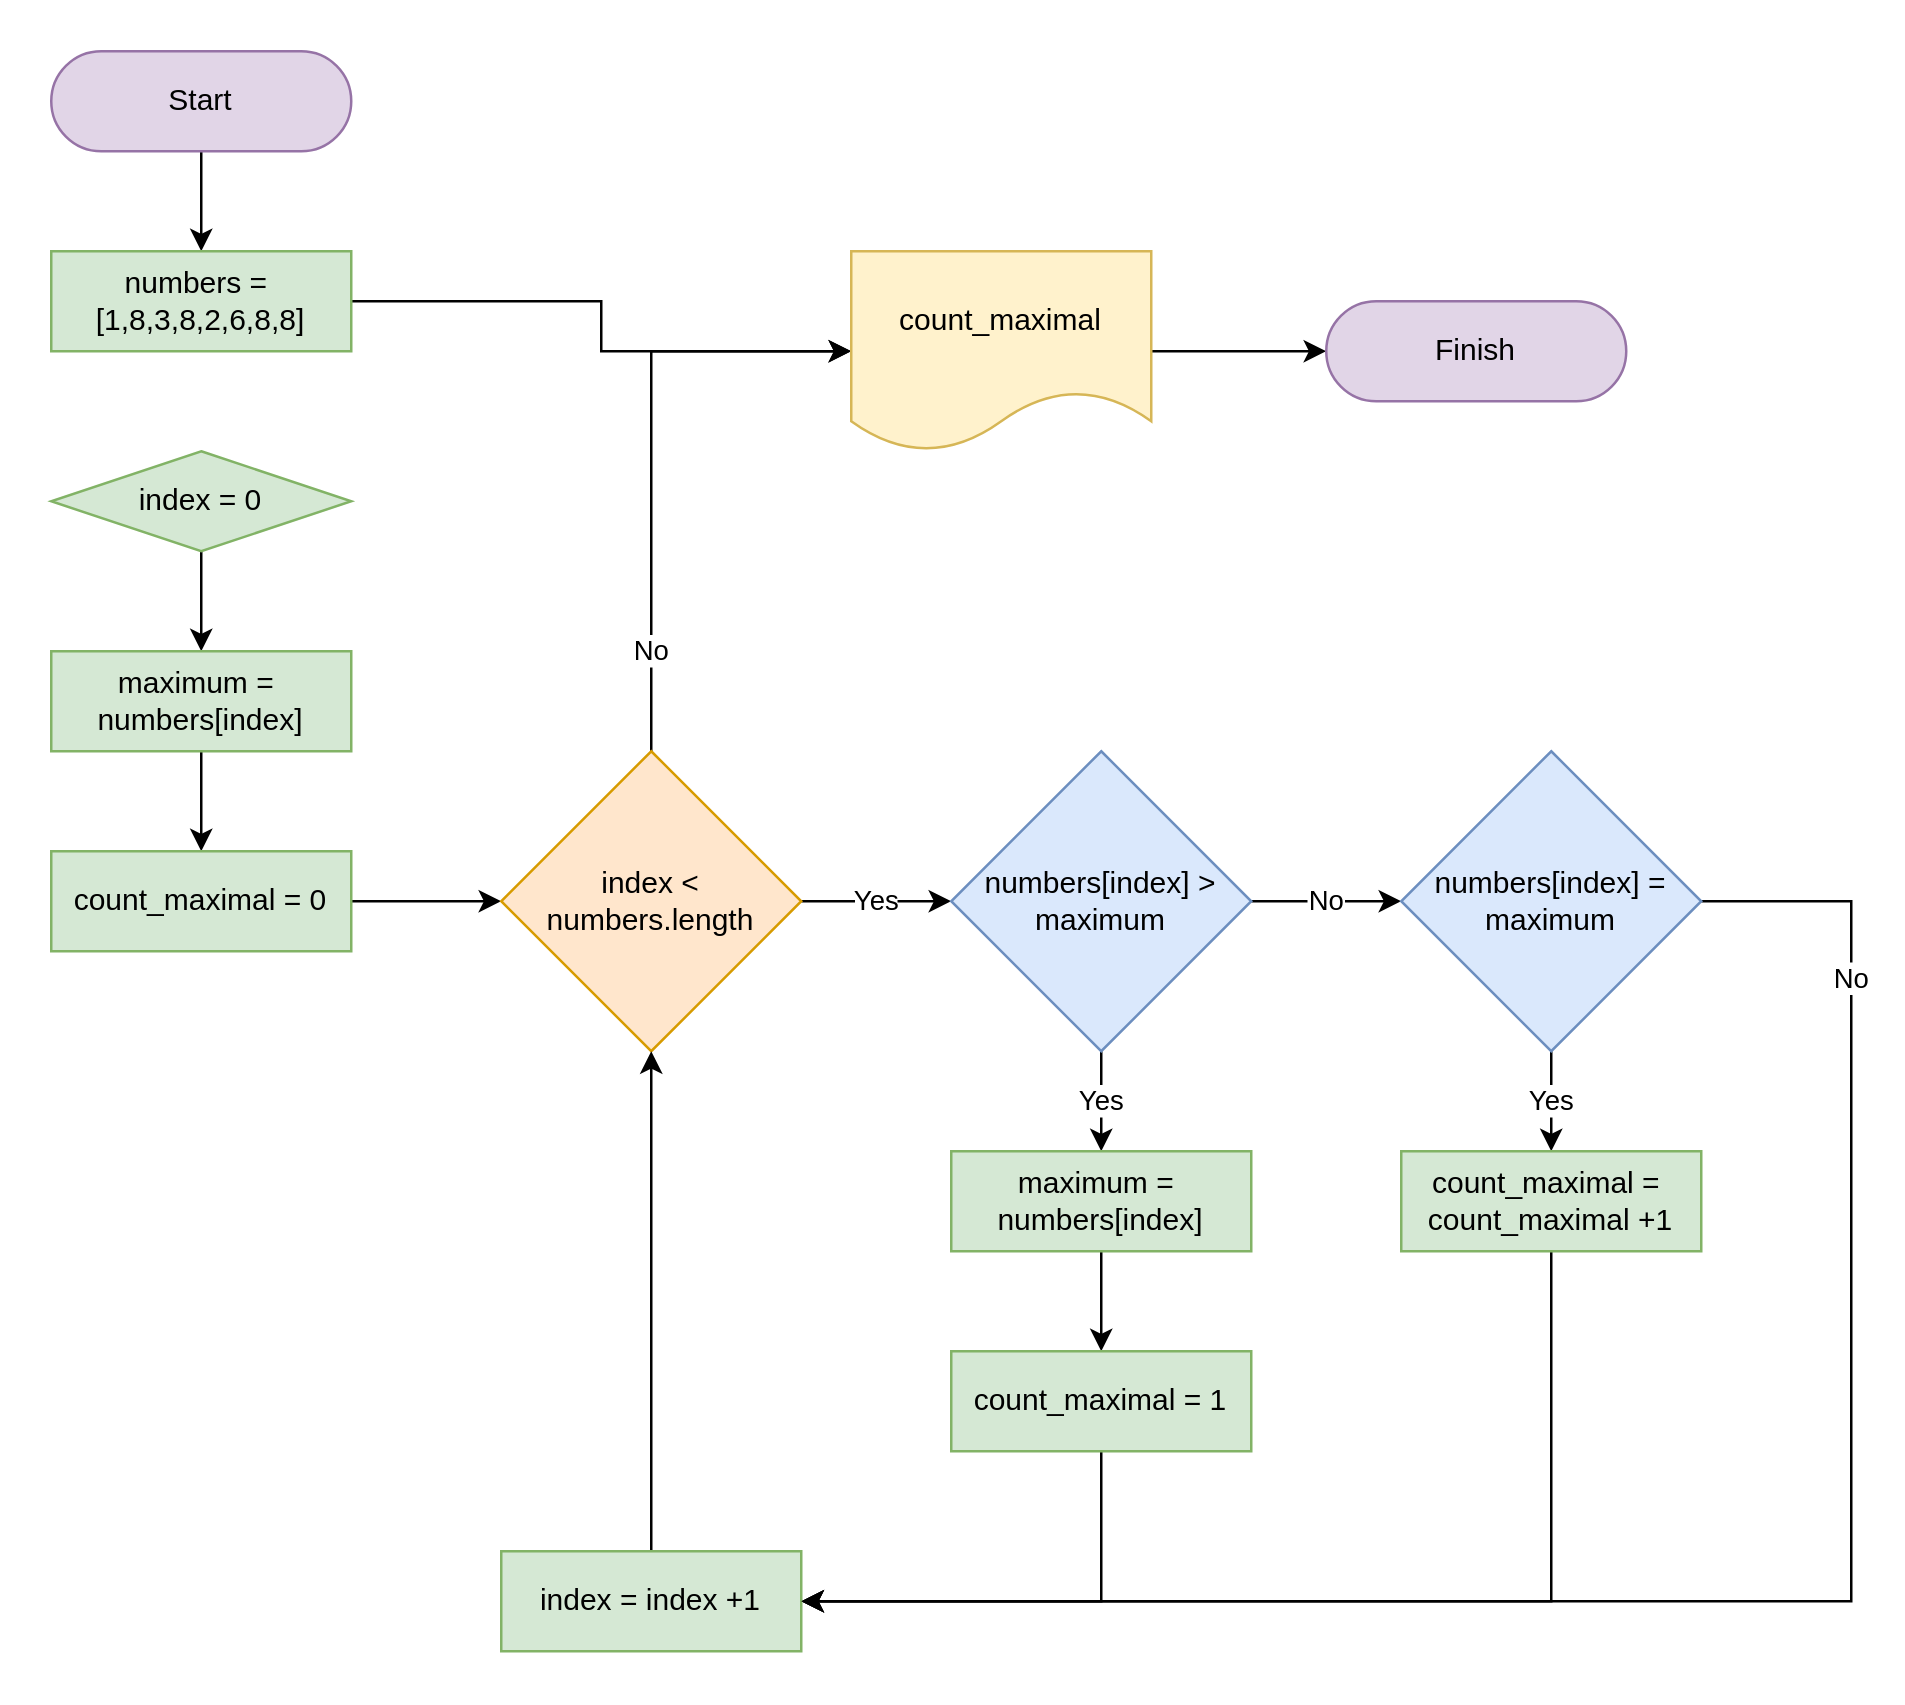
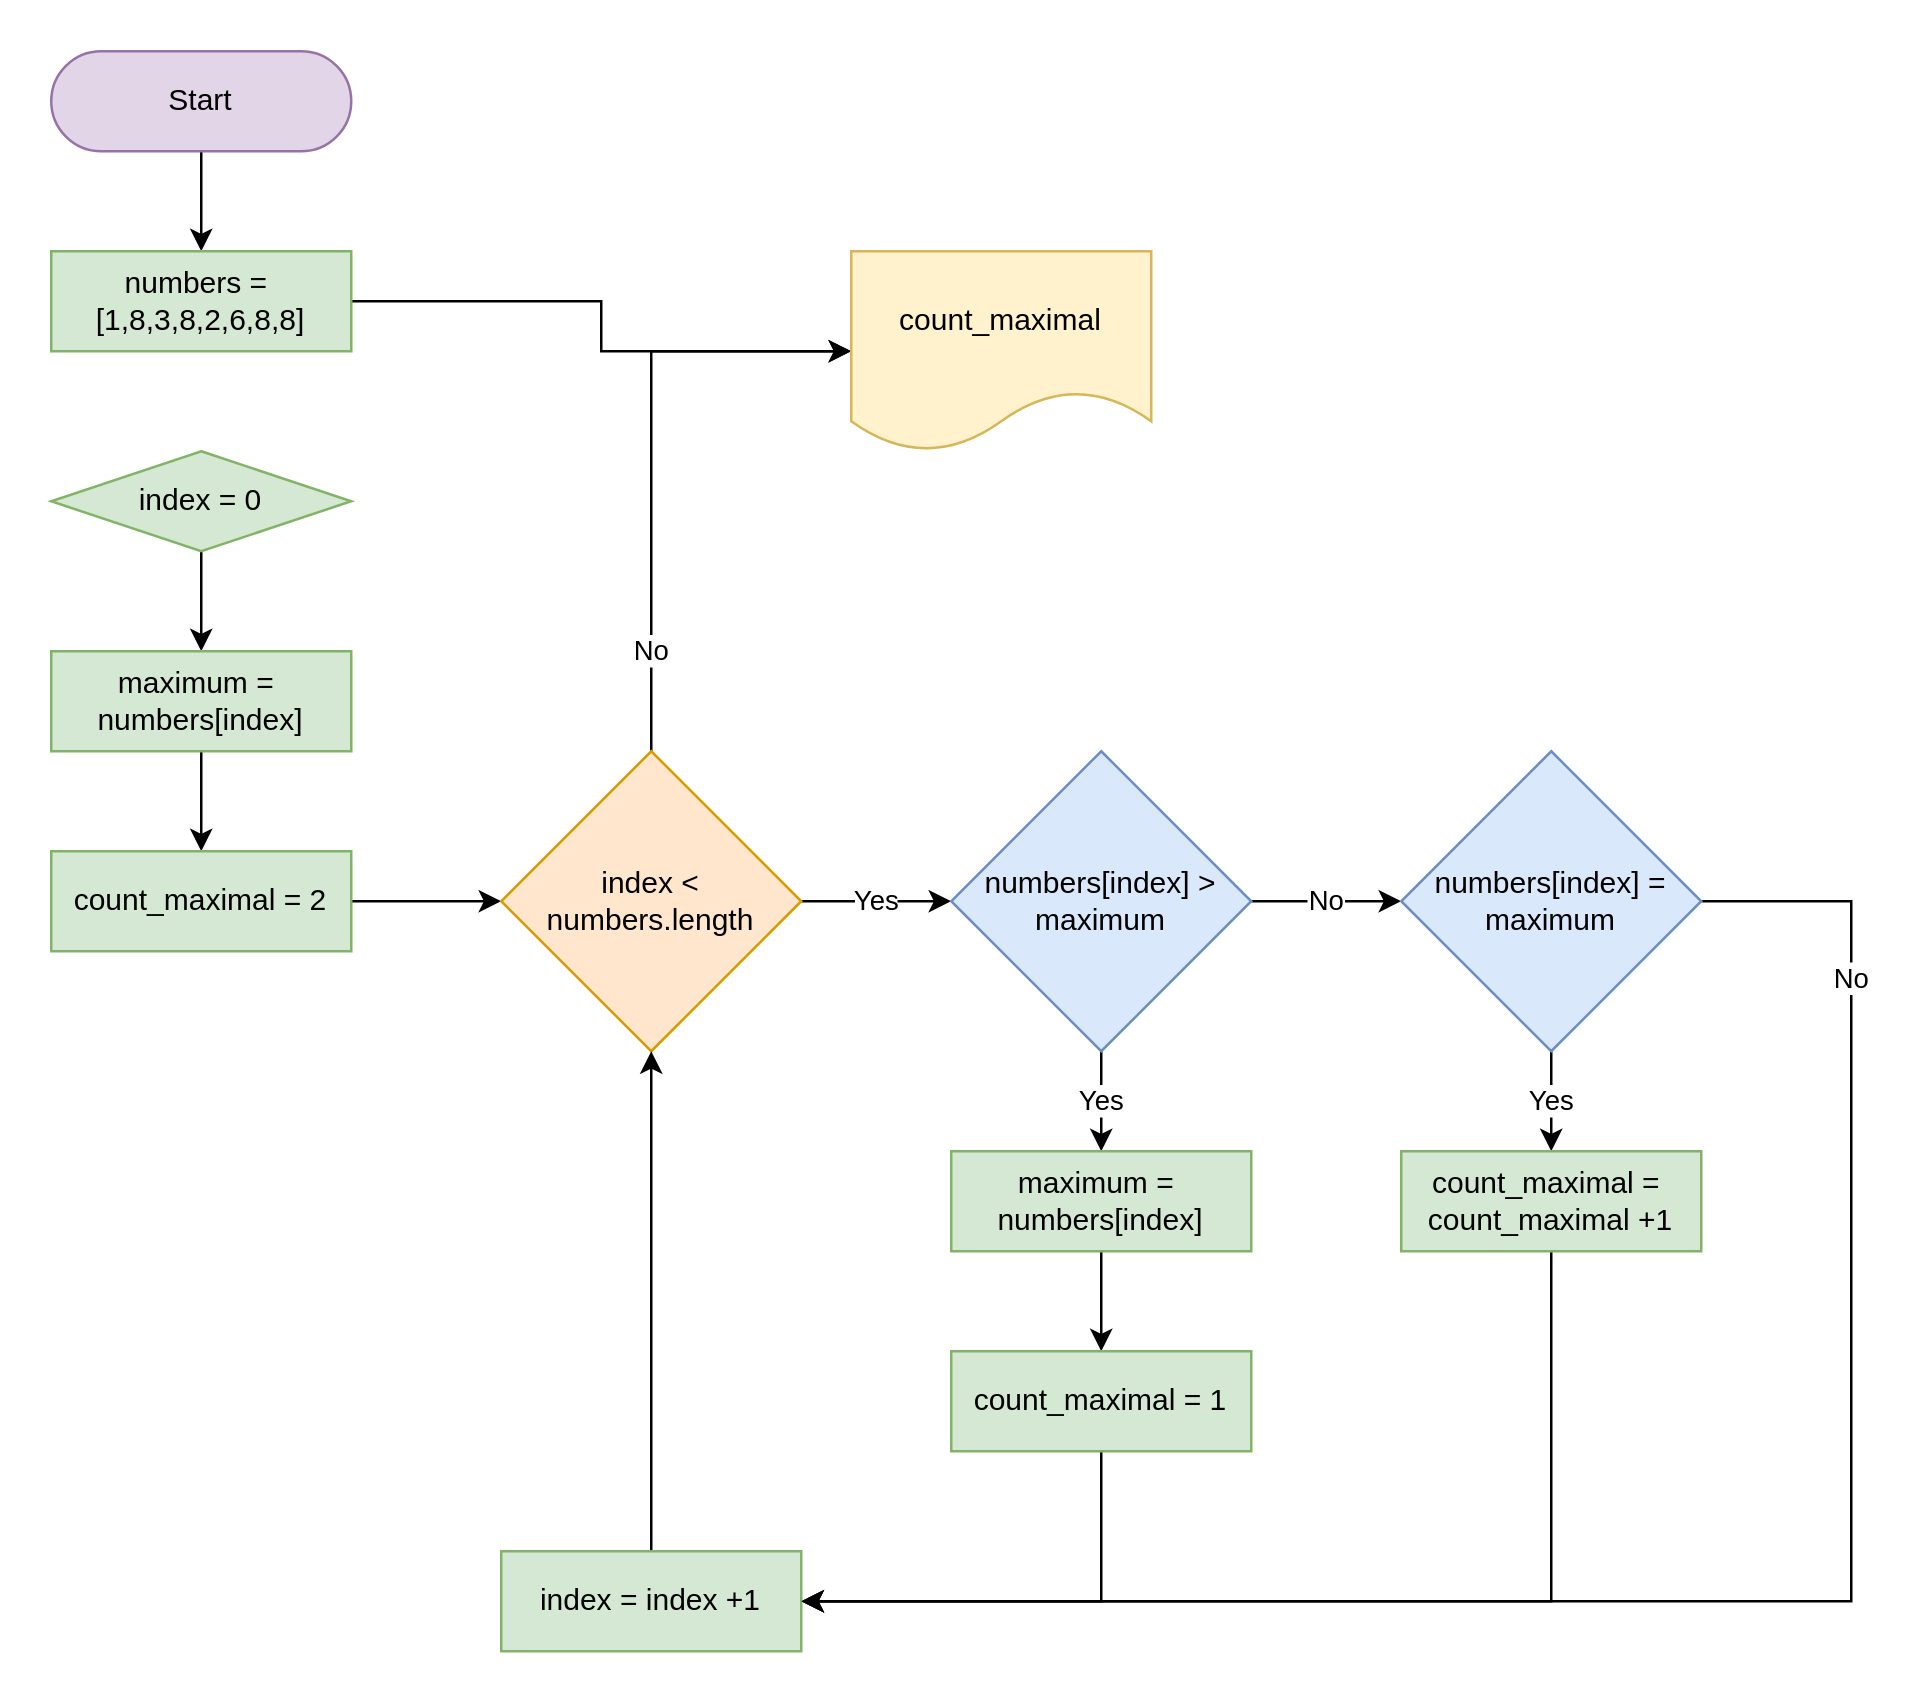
- <mxCell id="27" value="" style="edgeStyle=orthogonalEdgeStyle;rounded=0;orthogonalLoop=1;jettySize=auto;html=1;" edge="1" parent="1" source="28" target="31"><mxGeometry relative="1" as="geometry" /></mxCell>
- <mxCell id="31" value="Finish" style="rounded=1;whiteSpace=wrap;html=1;fillColor=#e1d5e7;strokeColor=#9673a6;arcSize=50;" vertex="1" parent="1"><mxGeometry x="530" y="120" width="120" height="40" as="geometry" /></mxCell>
- <mxCell id="11" value="count_maximal = 0" style="rounded=0;whiteSpace=wrap;html=1;fillColor=#d5e8d4;strokeColor=#82b366;" vertex="1" parent="1"><mxGeometry x="20" y="340" width="120" height="40" as="geometry" /></mxCell>
+ <mxCell id="11" value="count_maximal = 2" style="rounded=0;whiteSpace=wrap;html=1;fillColor=#d5e8d4;strokeColor=#82b366;" vertex="1" parent="1"><mxGeometry x="20" y="340" width="120" height="40" as="geometry" /></mxCell>
